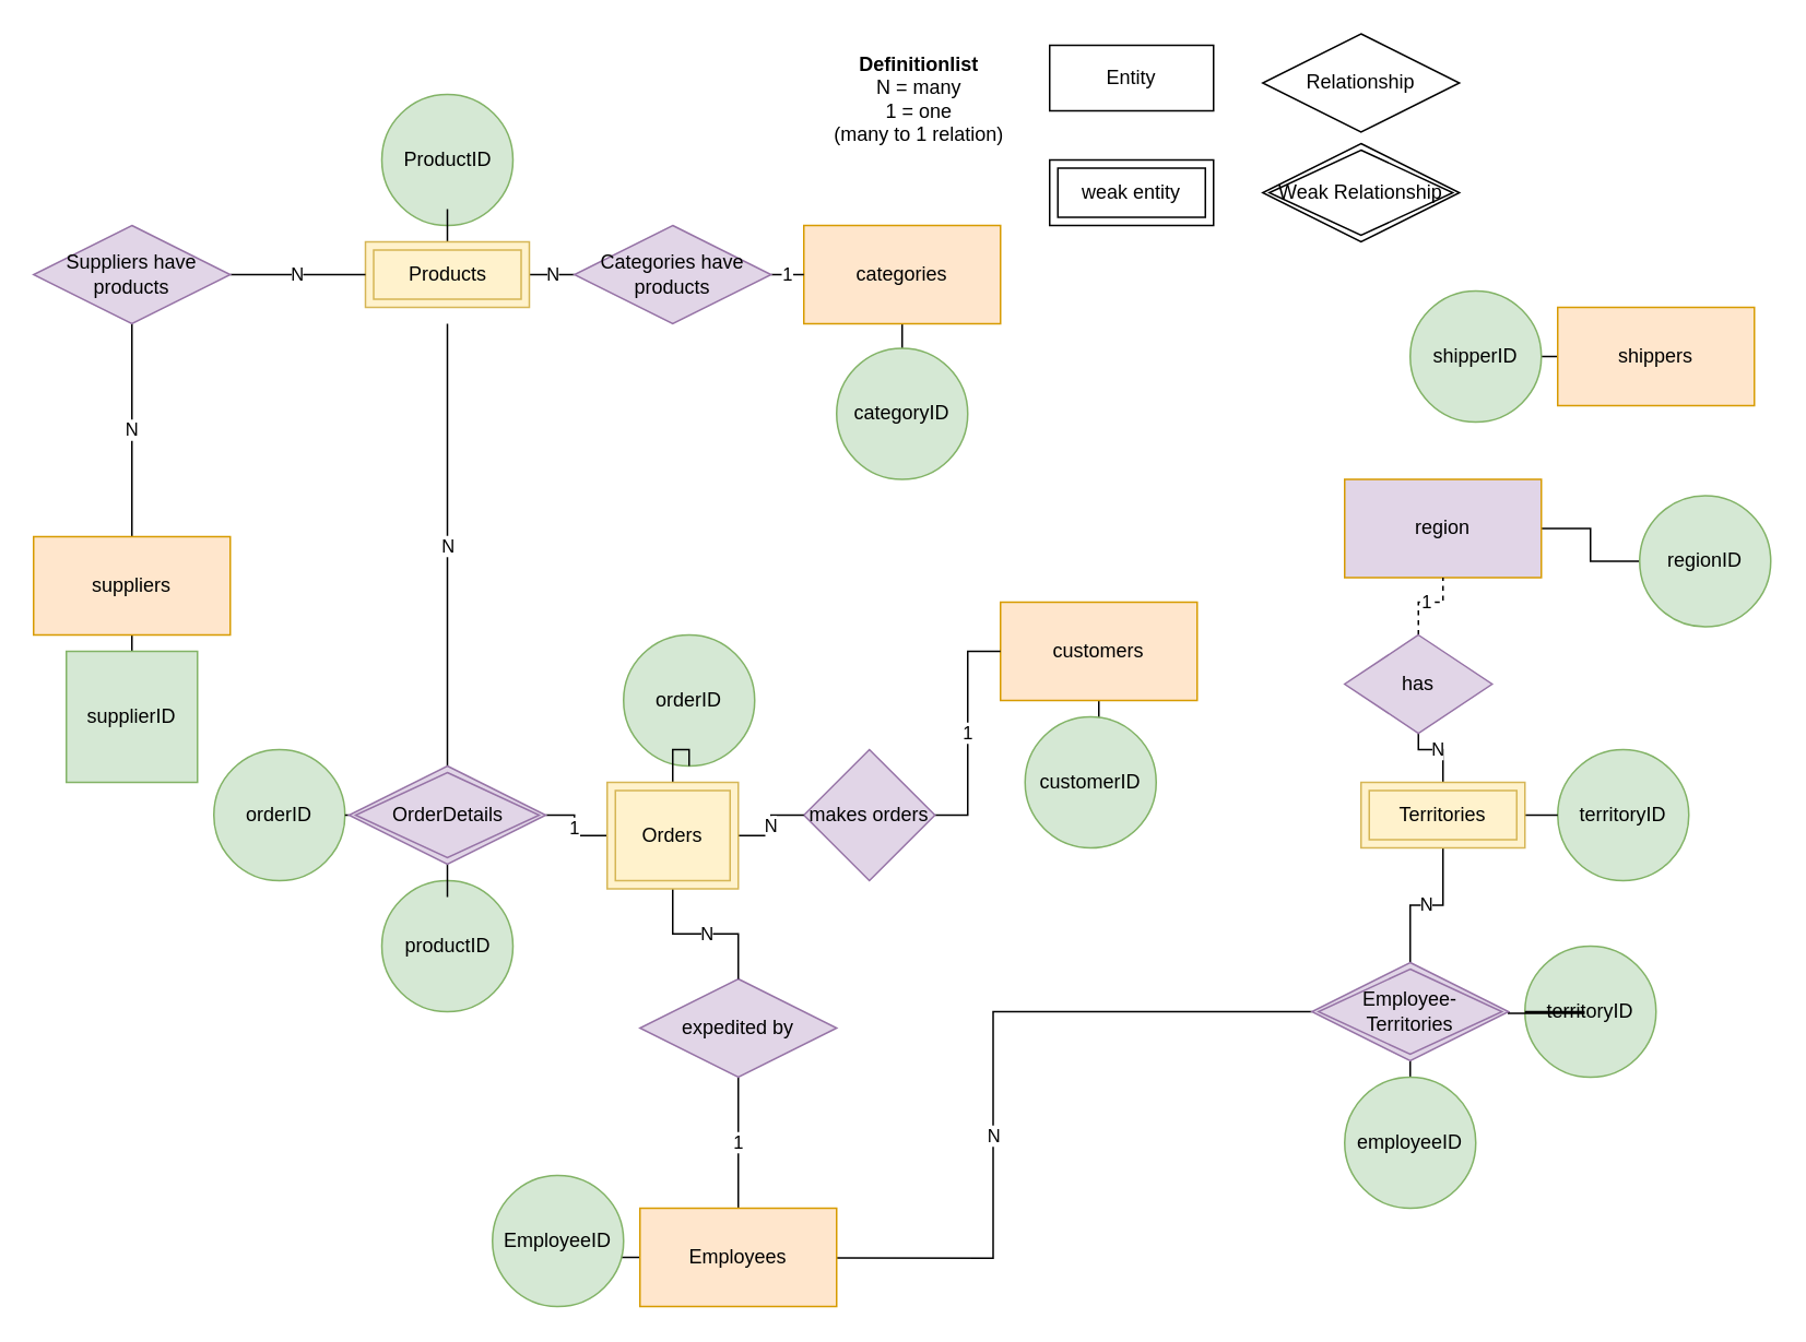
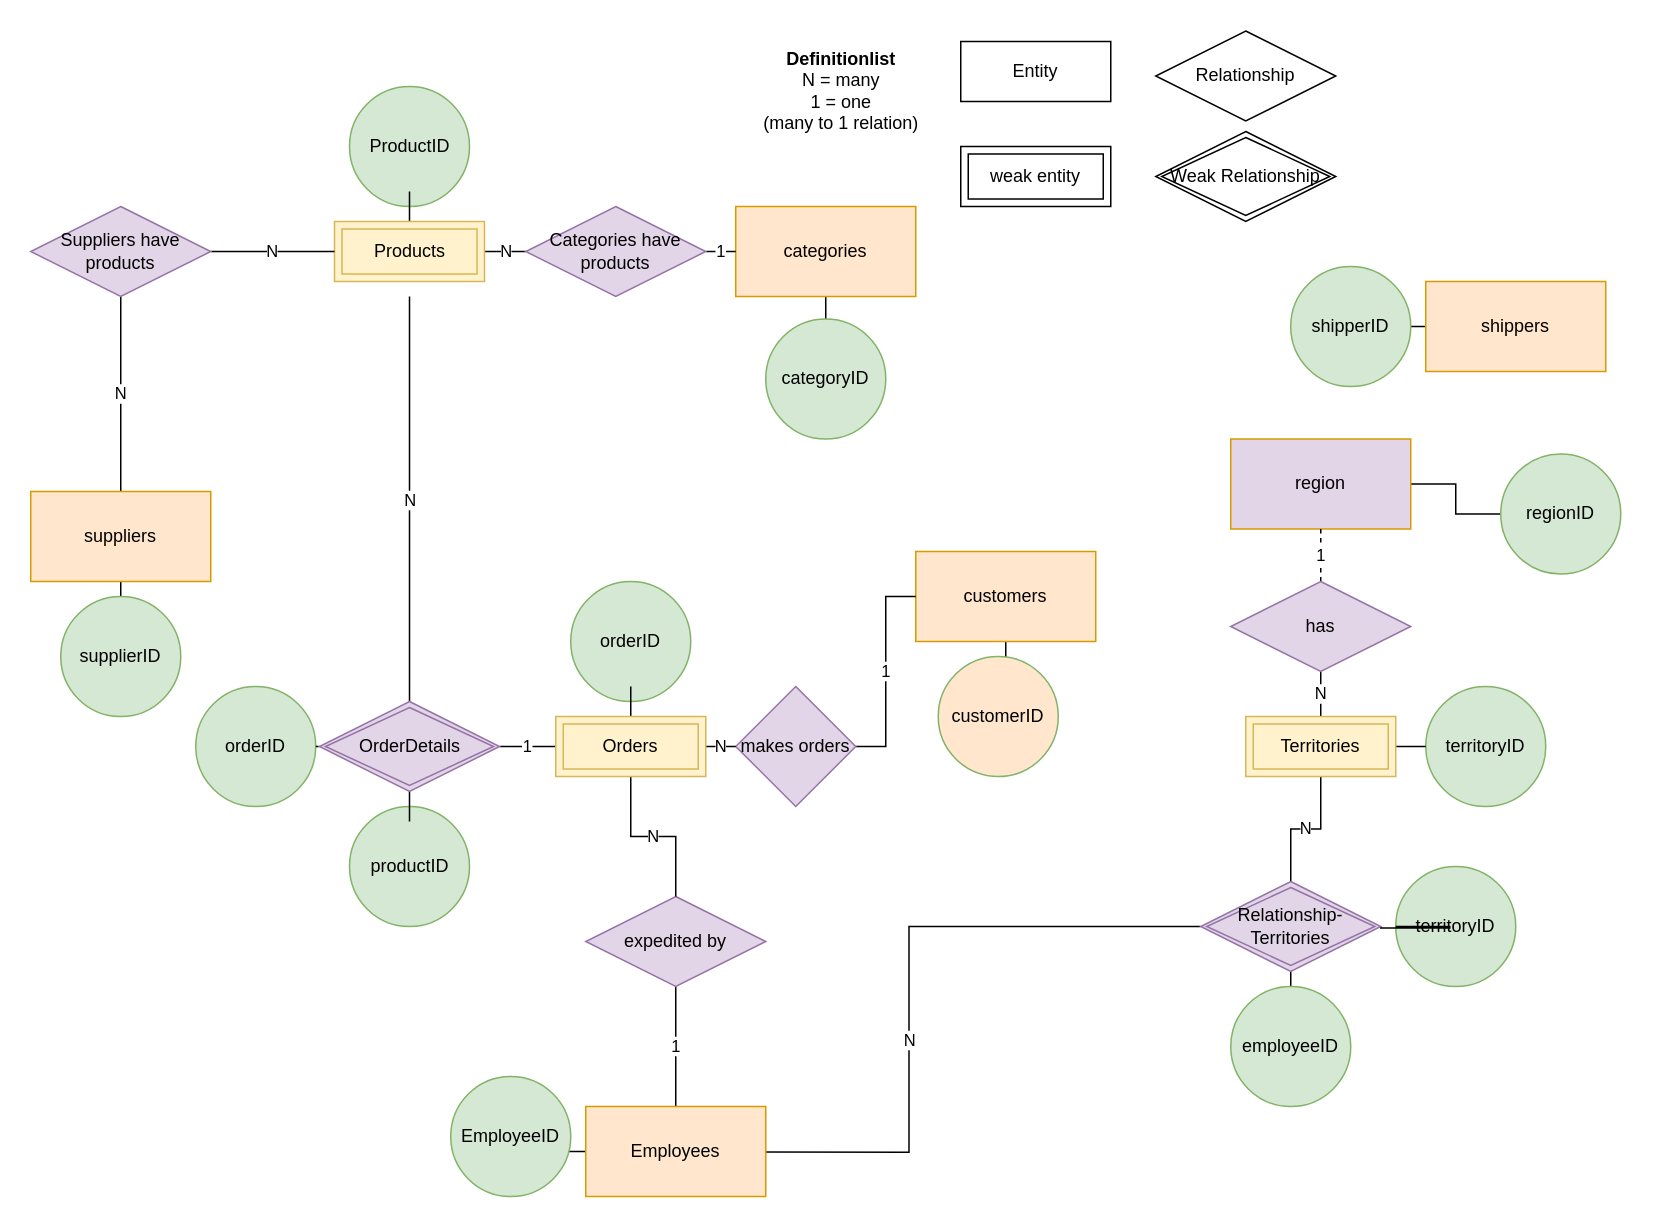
- <mxCell id="41" value="has" style="shape=rhombus;perimeter=rhombusPerimeter;whiteSpace=wrap;html=1;align=center;fillColor=#e1d5e7;strokeColor=#9673a6;" vertex="1" parent="1"><mxGeometry x="820" y="387" width="90" height="60" as="geometry" /></mxCell>
+ <mxCell id="41" value="has" style="shape=rhombus;perimeter=rhombusPerimeter;whiteSpace=wrap;html=1;align=center;fillColor=#e1d5e7;strokeColor=#9673a6;" vertex="1" parent="1"><mxGeometry x="820" y="387" width="120" height="60" as="geometry" /></mxCell>
- <mxCell id="23" value="supplierID" style="whiteSpace=wrap;html=1;fillColor=#d5e8d4;strokeColor=#82b366;rounded=0;" vertex="1" parent="1"><mxGeometry x="40" y="397" width="80" height="80" as="geometry" /></mxCell>
+ <mxCell id="23" value="supplierID" style="ellipse;whiteSpace=wrap;html=1;rounded=0;fillColor=#d5e8d4;strokeColor=#82b366;" vertex="1" parent="1"><mxGeometry x="40" y="397" width="80" height="80" as="geometry" /></mxCell>
- <mxCell id="18" value="customerID" style="ellipse;whiteSpace=wrap;html=1;rounded=0;fillColor=#d5e8d4;strokeColor=#82b366;" vertex="1" parent="1"><mxGeometry x="625" y="437" width="80" height="80" as="geometry" /></mxCell>
+ <mxCell id="18" value="customerID" style="ellipse;whiteSpace=wrap;html=1;rounded=0;fillColor=#ffe6cc;strokeColor=#82b366;" vertex="1" parent="1"><mxGeometry x="625" y="437" width="80" height="80" as="geometry" /></mxCell>
- <mxCell id="47" value="Orders" style="shape=ext;margin=3;double=1;whiteSpace=wrap;html=1;align=center;fillColor=#fff2cc;strokeColor=#d6b656;" vertex="1" parent="1"><mxGeometry x="370" y="477" width="80" height="65" as="geometry" /></mxCell>
+ <mxCell id="47" value="Orders" style="shape=ext;margin=3;double=1;whiteSpace=wrap;html=1;align=center;fillColor=#fff2cc;strokeColor=#d6b656;" vertex="1" parent="1"><mxGeometry x="370" y="477" width="100" height="40" as="geometry" /></mxCell>
- <mxCell id="54" value="&lt;div&gt;Employee-&lt;/div&gt;&lt;div&gt;Territories&lt;br&gt;&lt;/div&gt;" style="shape=rhombus;double=1;perimeter=rhombusPerimeter;whiteSpace=wrap;html=1;align=center;fillColor=#e1d5e7;strokeColor=#9673a6;" vertex="1" parent="1"><mxGeometry x="800" y="587" width="120" height="60" as="geometry" /></mxCell>
+ <mxCell id="54" value="&lt;div&gt;Relationship-&lt;/div&gt;&lt;div&gt;Territories&lt;br&gt;&lt;/div&gt;" style="shape=rhombus;double=1;perimeter=rhombusPerimeter;whiteSpace=wrap;html=1;align=center;fillColor=#e1d5e7;strokeColor=#9673a6;" vertex="1" parent="1"><mxGeometry x="800" y="587" width="120" height="60" as="geometry" /></mxCell>
